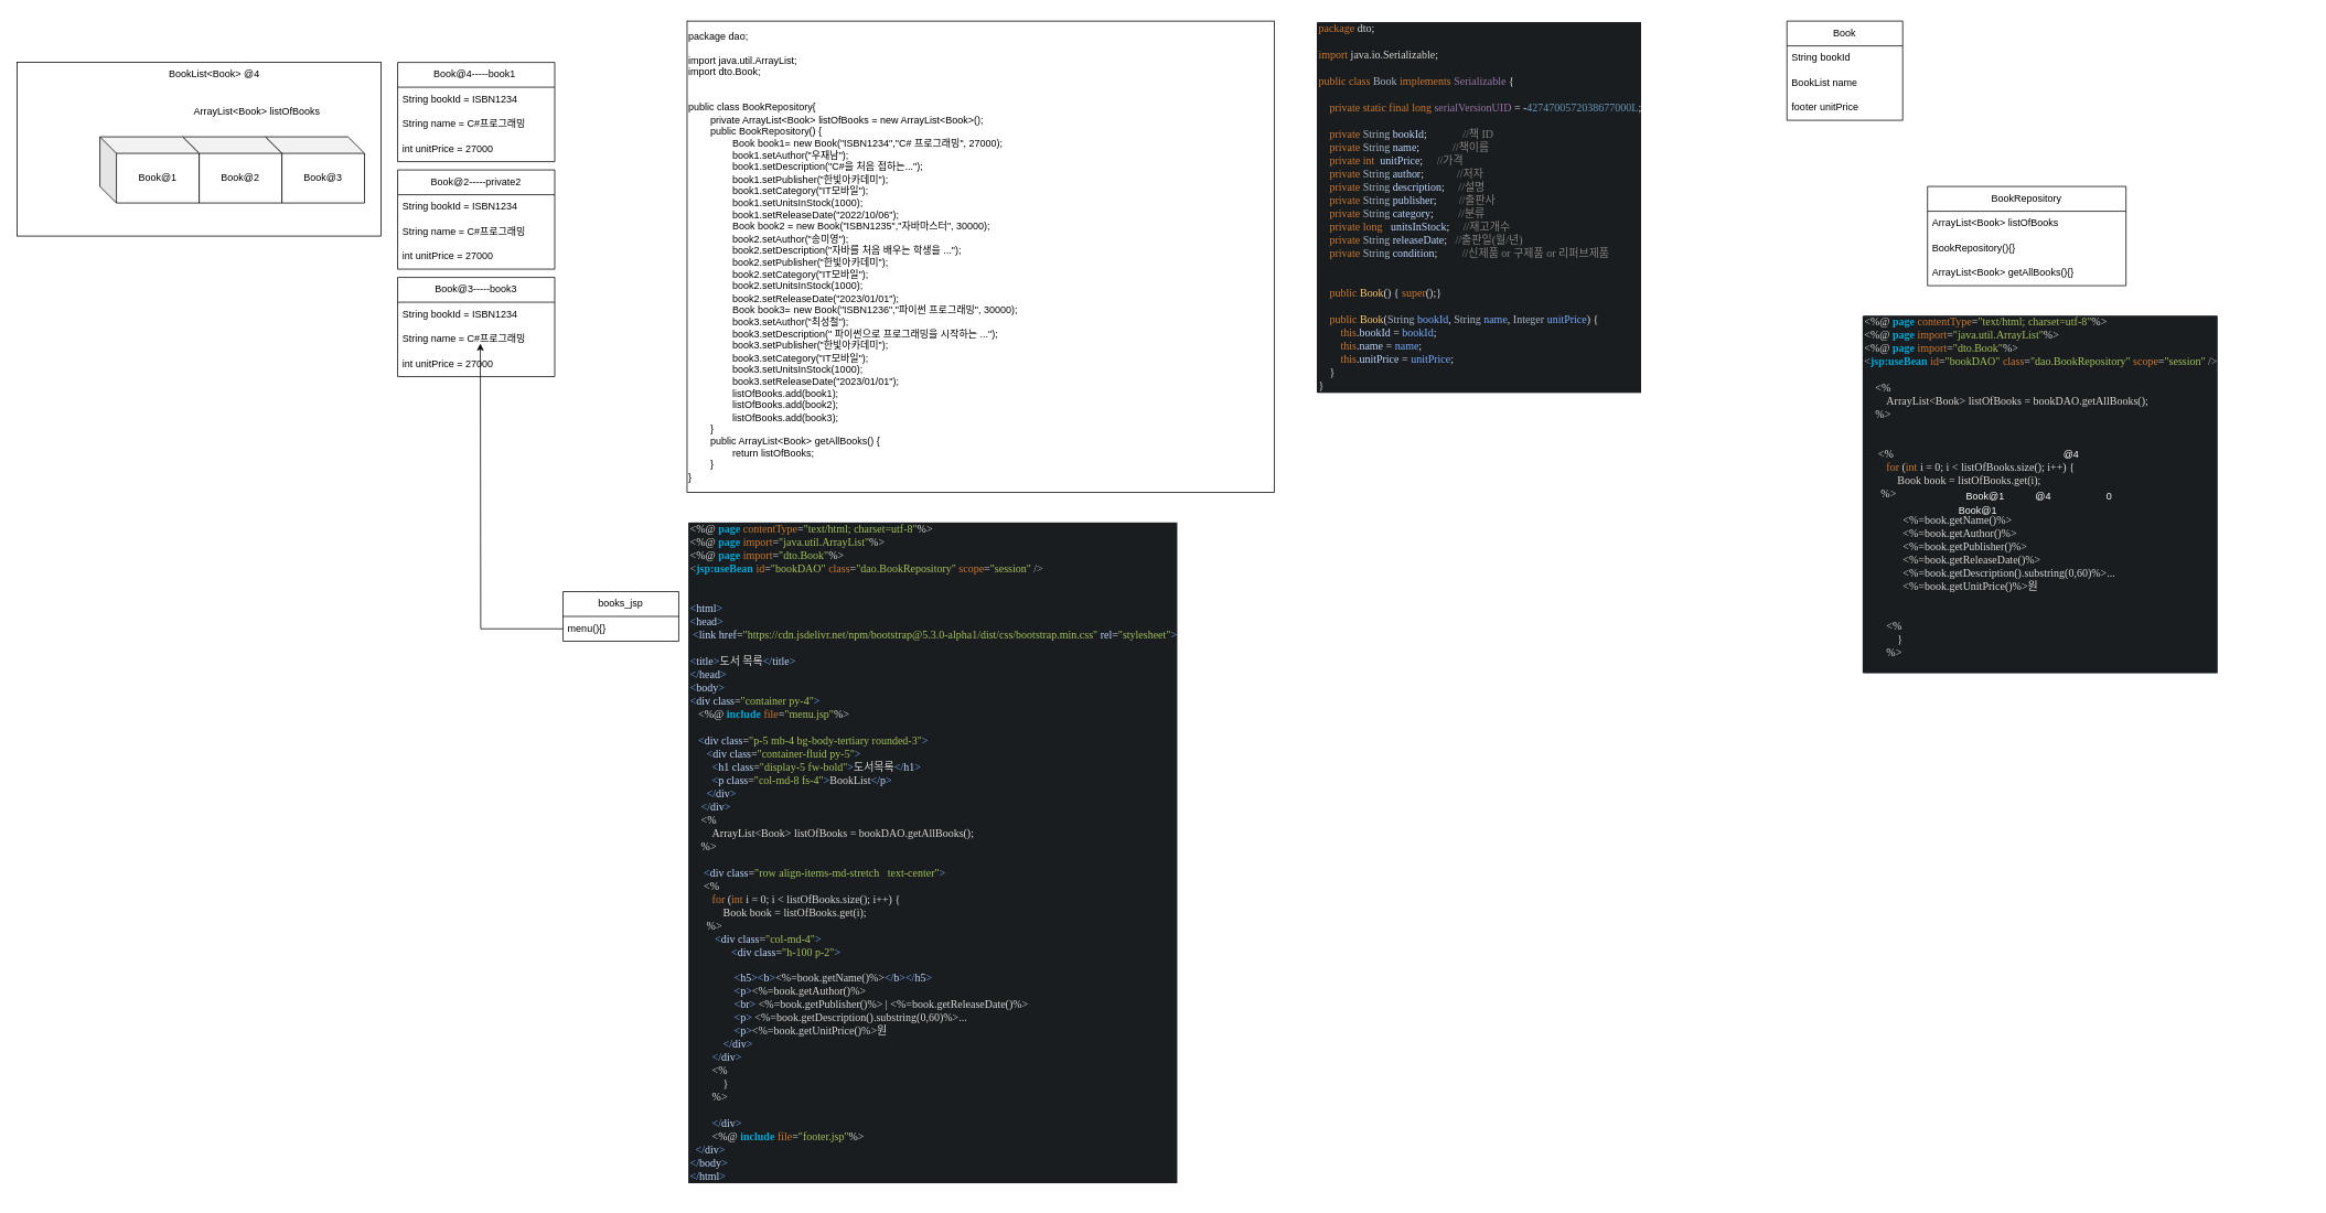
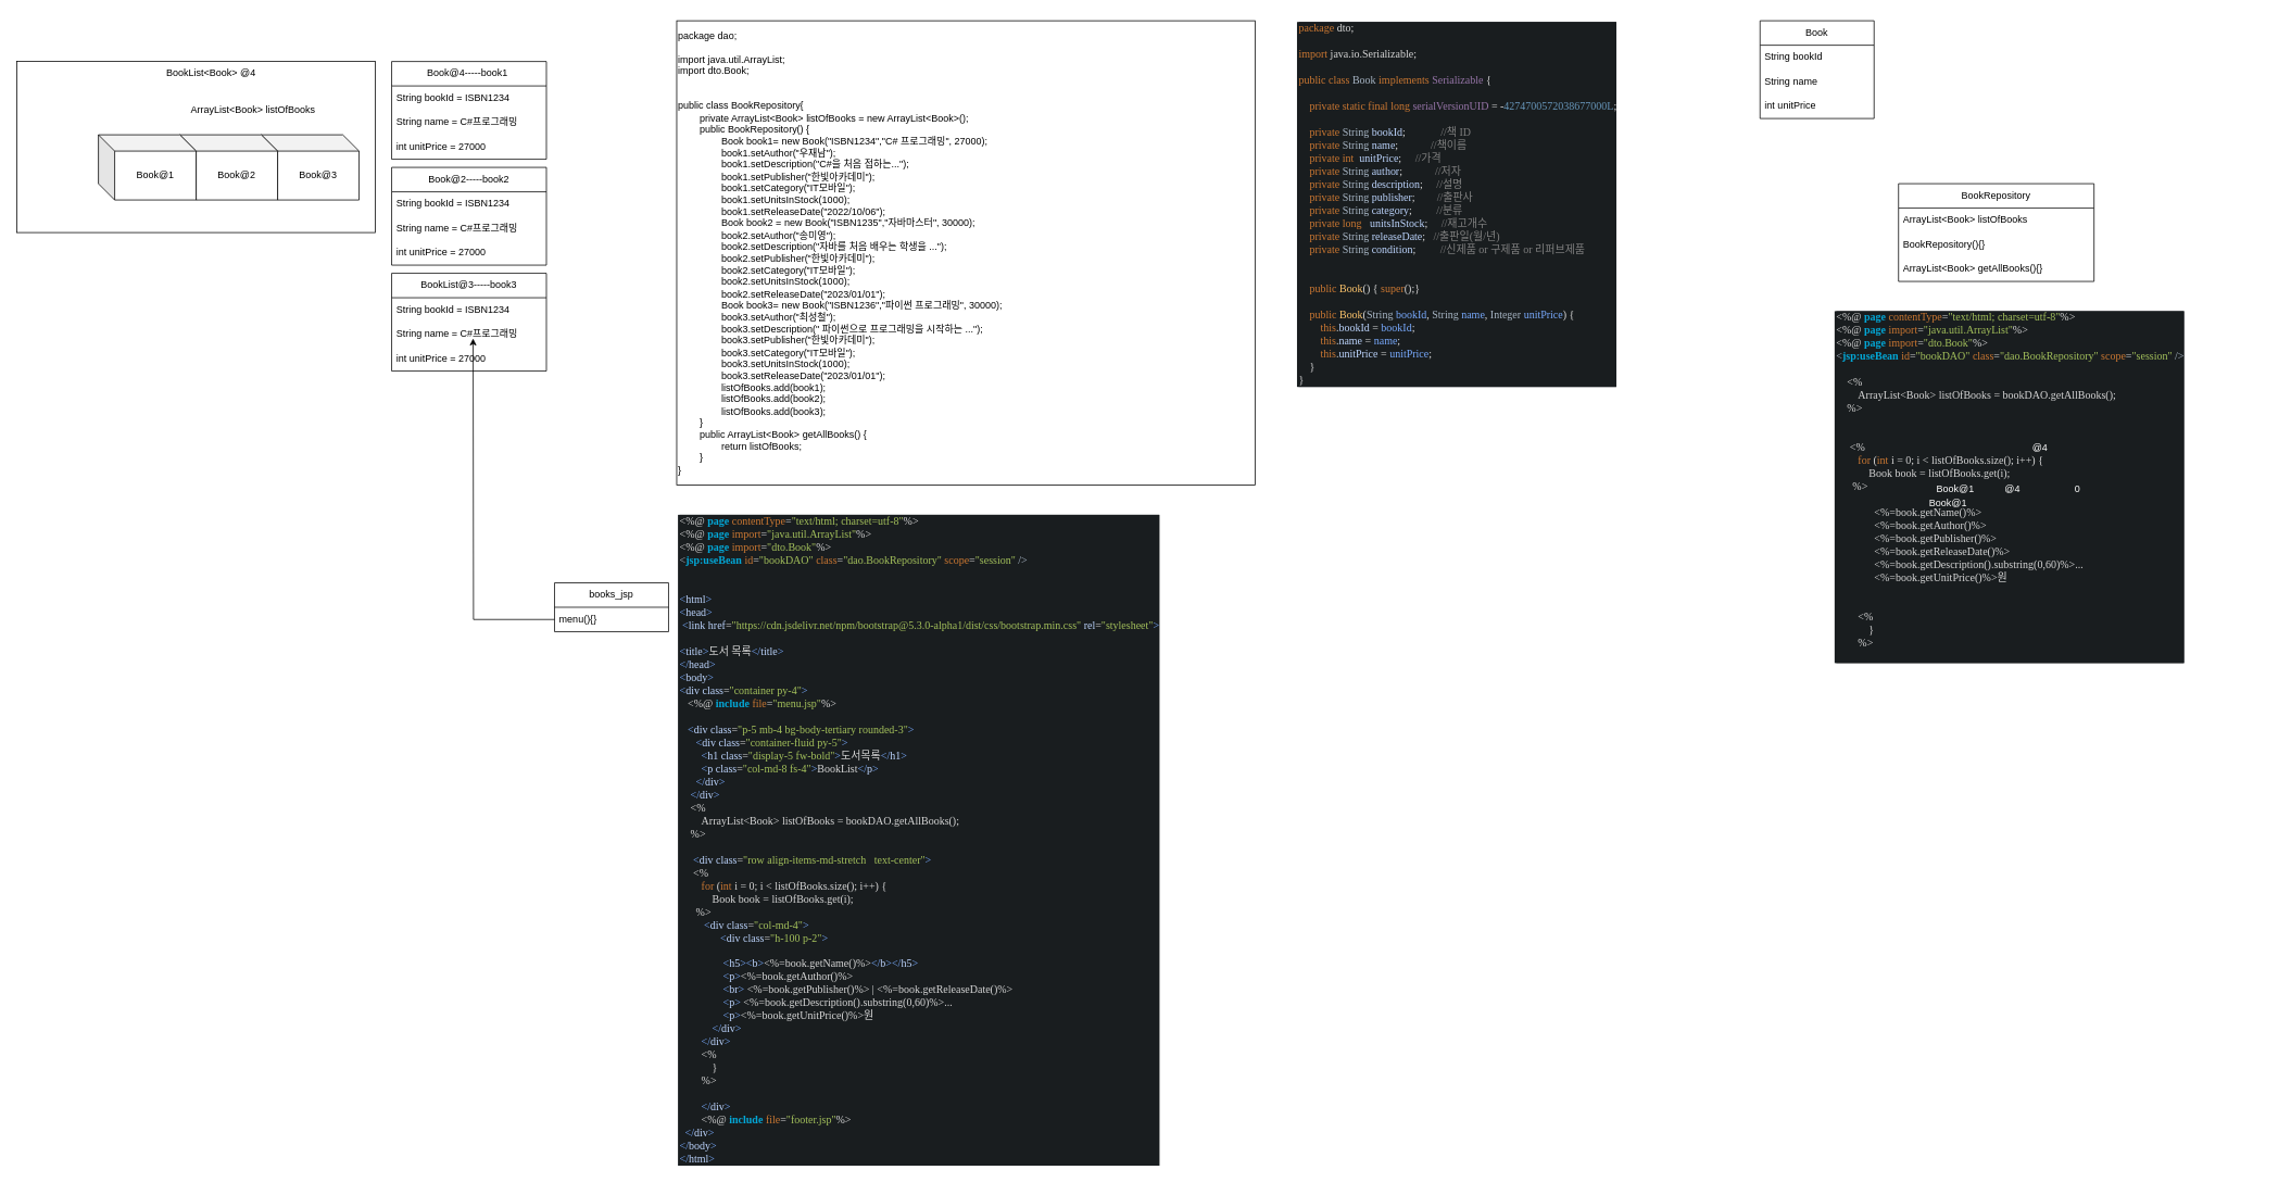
- <mxCell id="8" value="BookList name" style="text;strokeColor=none;fillColor=none;align=left;verticalAlign=middle;spacingLeft=4;spacingRight=4;overflow=hidden;points=[[0,0.5],[1,0.5]];portConstraint=eastwest;rotatable=0;whiteSpace=wrap;html=1;" parent="6" vertex="1"><mxGeometry y="60" width="140" height="30" as="geometry" /></mxCell>
+ <mxCell id="8" value="String name" style="text;strokeColor=none;fillColor=none;align=left;verticalAlign=middle;spacingLeft=4;spacingRight=4;overflow=hidden;points=[[0,0.5],[1,0.5]];portConstraint=eastwest;rotatable=0;whiteSpace=wrap;html=1;" parent="6" vertex="1"><mxGeometry y="60" width="140" height="30" as="geometry" /></mxCell>
- <mxCell id="9" value="footer unitPrice" style="text;strokeColor=none;fillColor=none;align=left;verticalAlign=middle;spacingLeft=4;spacingRight=4;overflow=hidden;points=[[0,0.5],[1,0.5]];portConstraint=eastwest;rotatable=0;whiteSpace=wrap;html=1;" parent="6" vertex="1"><mxGeometry y="90" width="140" height="30" as="geometry" /></mxCell>
+ <mxCell id="9" value="int unitPrice" style="text;strokeColor=none;fillColor=none;align=left;verticalAlign=middle;spacingLeft=4;spacingRight=4;overflow=hidden;points=[[0,0.5],[1,0.5]];portConstraint=eastwest;rotatable=0;whiteSpace=wrap;html=1;" parent="6" vertex="1"><mxGeometry y="90" width="140" height="30" as="geometry" /></mxCell>
- <mxCell id="18" value="Book@2-----private2" style="swimlane;fontStyle=0;childLayout=stackLayout;horizontal=1;startSize=30;horizontalStack=0;resizeParent=1;resizeParentMax=0;resizeLast=0;collapsible=1;marginBottom=0;whiteSpace=wrap;html=1;" parent="1" vertex="1"><mxGeometry x="480" y="205" width="190" height="120" as="geometry" /></mxCell>
+ <mxCell id="18" value="Book@2-----book2" style="swimlane;fontStyle=0;childLayout=stackLayout;horizontal=1;startSize=30;horizontalStack=0;resizeParent=1;resizeParentMax=0;resizeLast=0;collapsible=1;marginBottom=0;whiteSpace=wrap;html=1;" parent="1" vertex="1"><mxGeometry x="480" y="205" width="190" height="120" as="geometry" /></mxCell>
- <mxCell id="25" value="Book@3-----book3" style="swimlane;fontStyle=0;childLayout=stackLayout;horizontal=1;startSize=30;horizontalStack=0;resizeParent=1;resizeParentMax=0;resizeLast=0;collapsible=1;marginBottom=0;whiteSpace=wrap;html=1;" parent="1" vertex="1"><mxGeometry x="480" y="335" width="190" height="120" as="geometry" /></mxCell>
+ <mxCell id="25" value="BookList@3-----book3" style="swimlane;fontStyle=0;childLayout=stackLayout;horizontal=1;startSize=30;horizontalStack=0;resizeParent=1;resizeParentMax=0;resizeLast=0;collapsible=1;marginBottom=0;whiteSpace=wrap;html=1;" parent="1" vertex="1"><mxGeometry x="480" y="335" width="190" height="120" as="geometry" /></mxCell>
